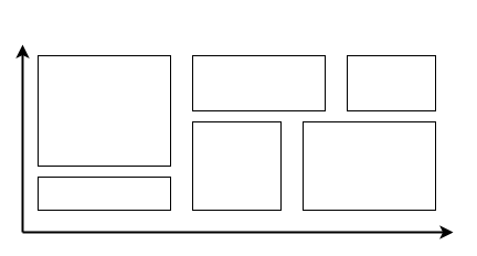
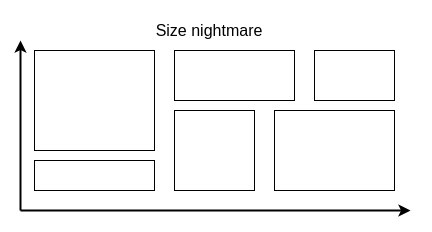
+ <mxCell id="10" value="&lt;font style=&quot;font-size: 16px&quot;&gt;Size nightmare&lt;/font&gt;" style="text;html=1;strokeColor=none;fillColor=none;align=center;verticalAlign=middle;whiteSpace=wrap;rounded=0;" vertex="1" parent="1"><mxGeometry x="34" y="20" width="350" height="20" as="geometry" /></mxCell>
